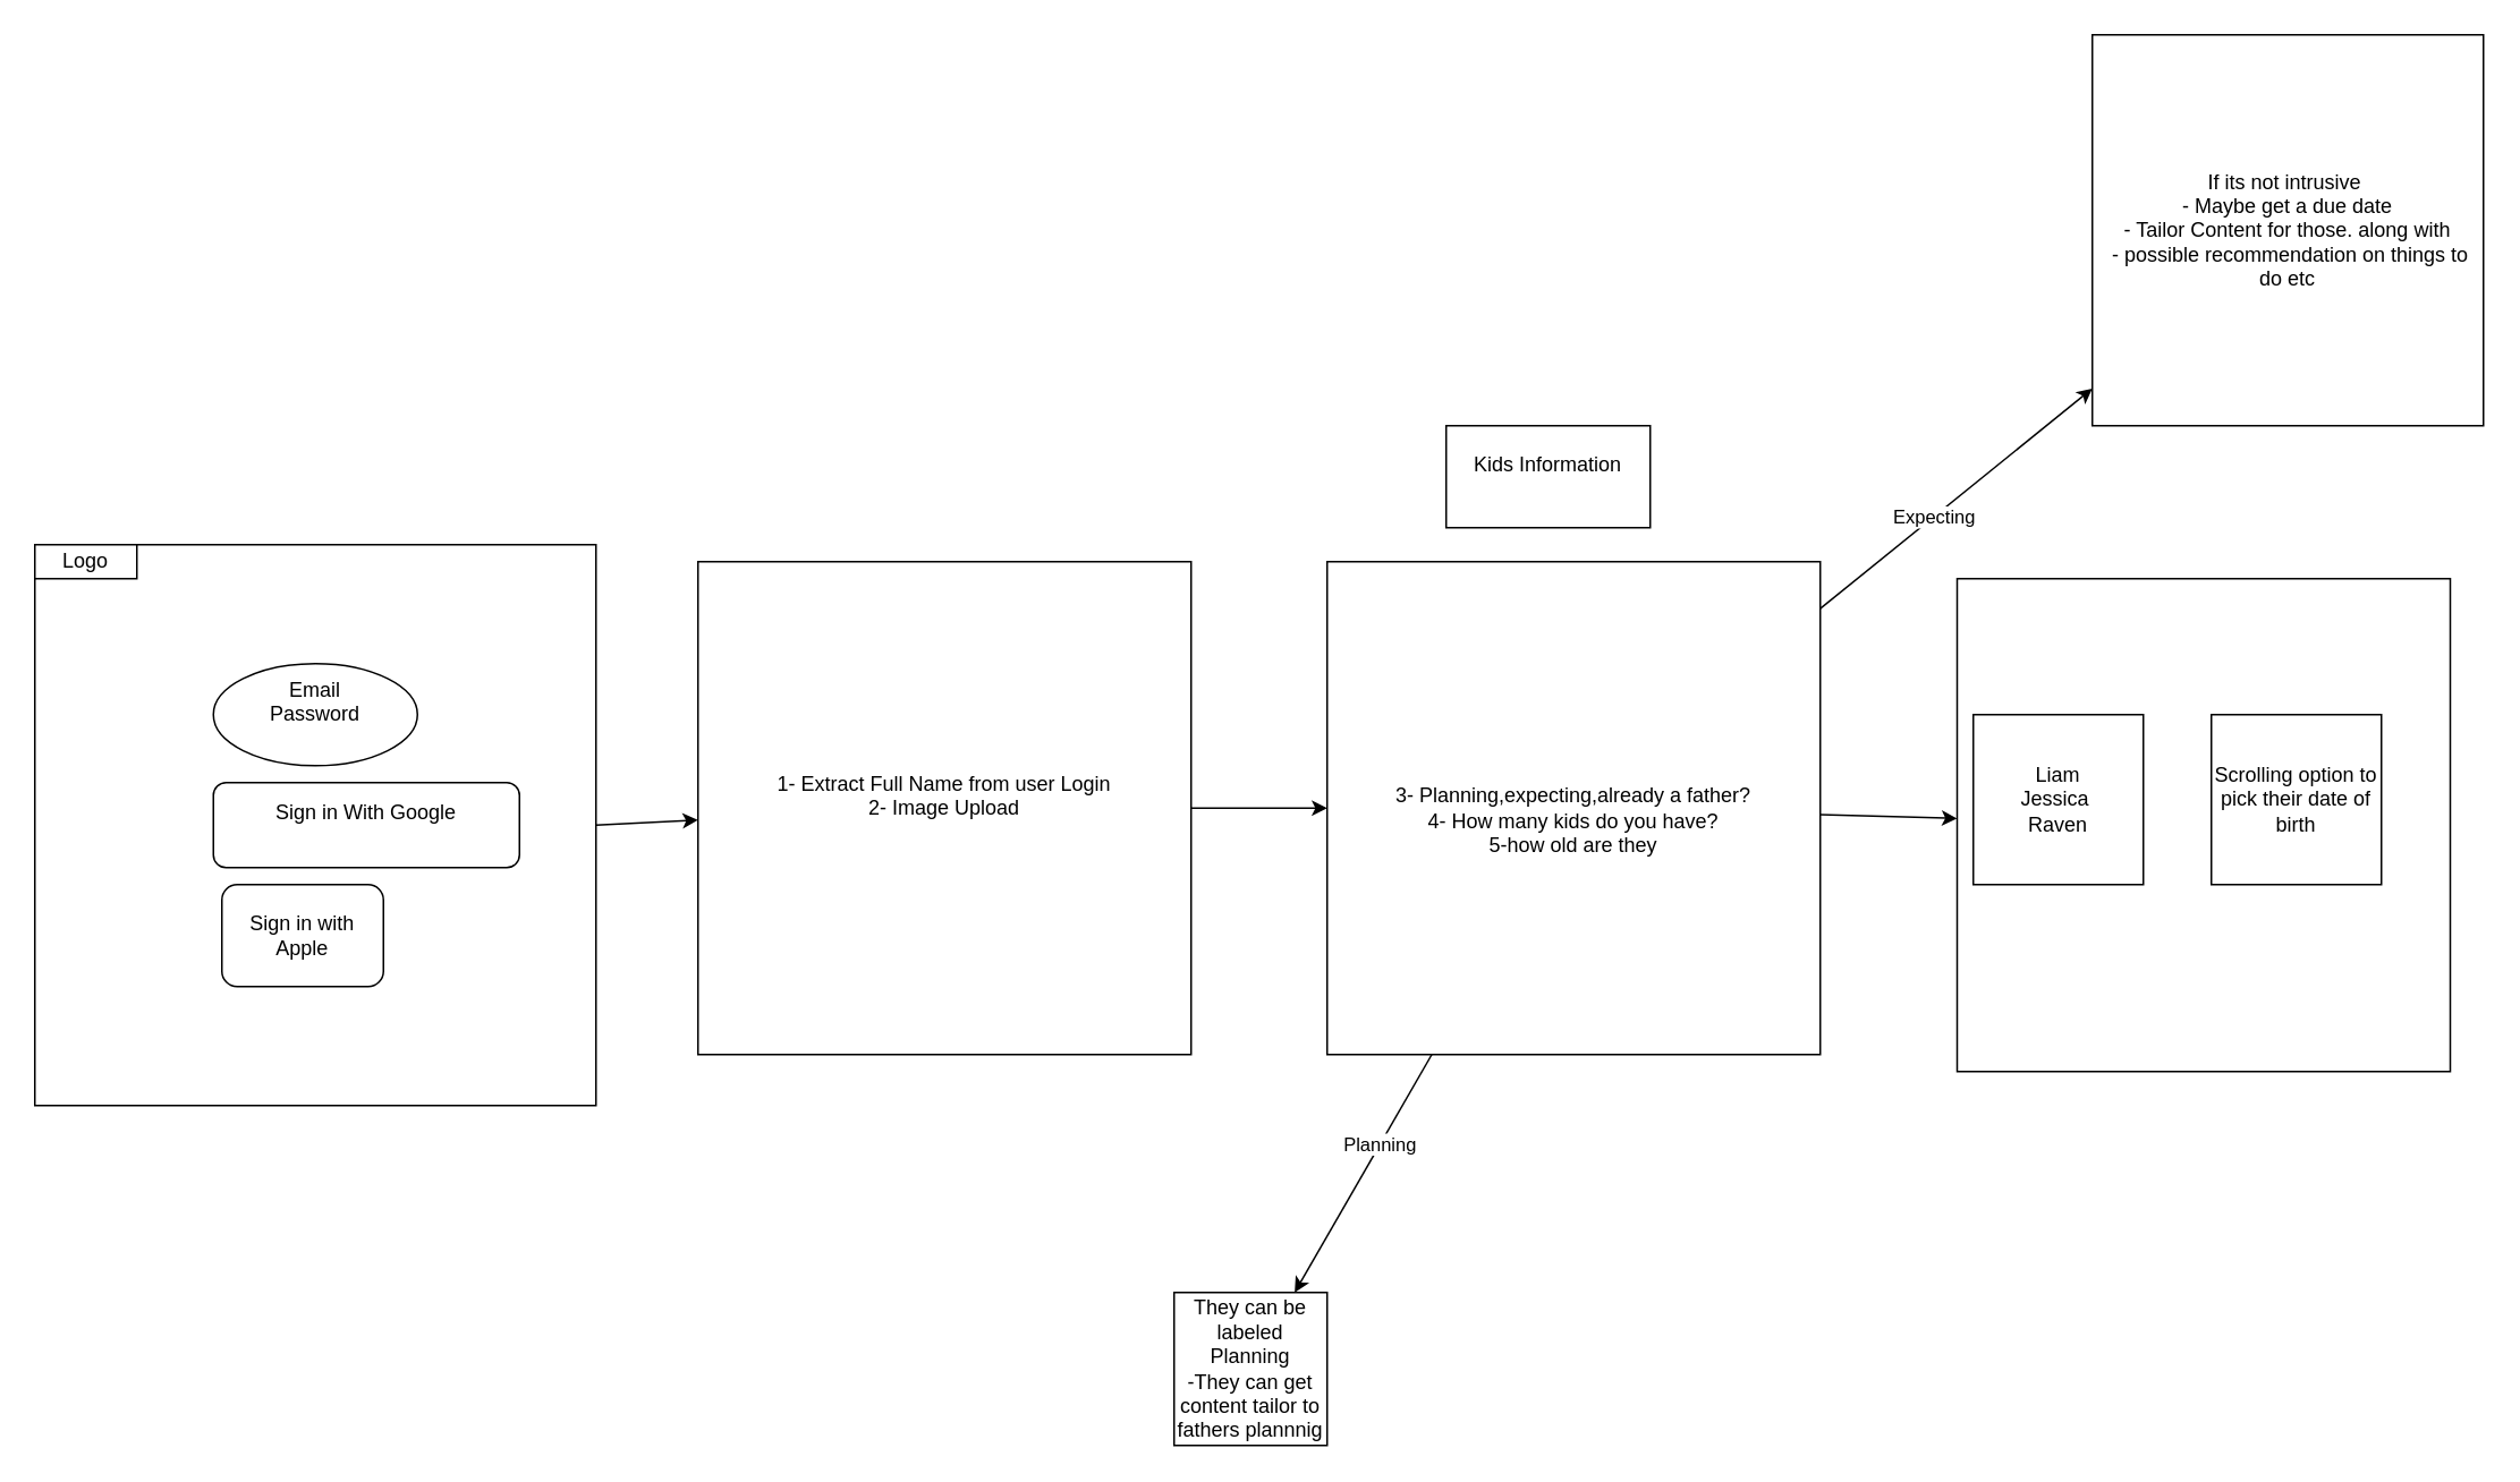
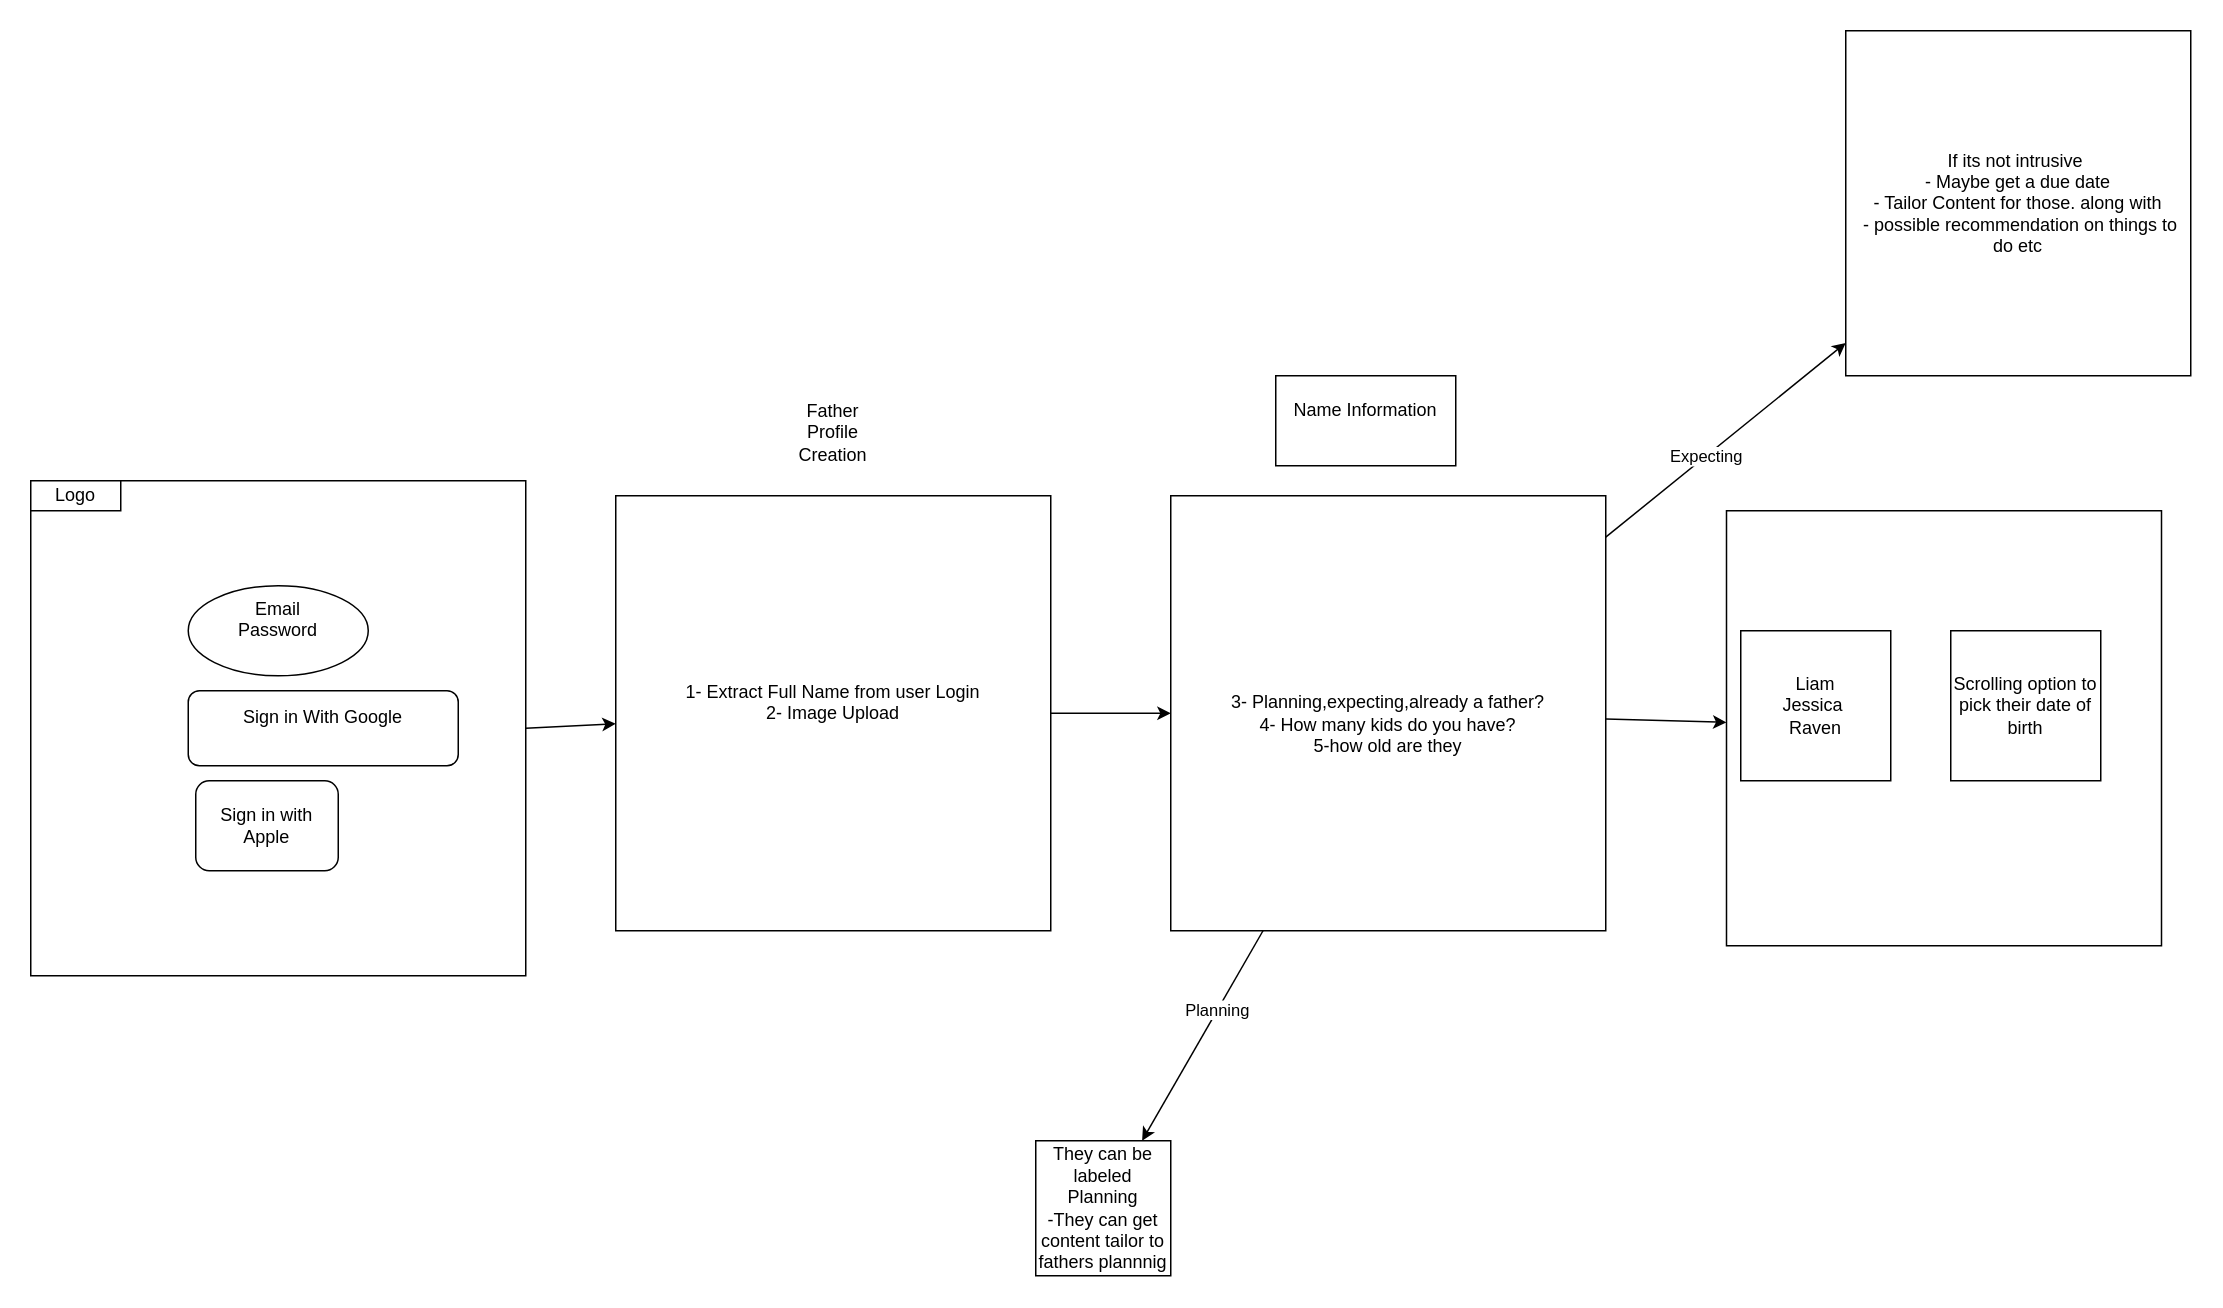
- <mxCell id="17" value="Kids Information&lt;div&gt;&lt;br&gt;&lt;/div&gt;" style="whiteSpace=wrap;html=1;" vertex="1" parent="1"><mxGeometry x="850" y="250" width="120" height="60" as="geometry" /></mxCell>
+ <mxCell id="17" value="Name Information&lt;div&gt;&lt;br&gt;&lt;/div&gt;" style="whiteSpace=wrap;html=1;" vertex="1" parent="1"><mxGeometry x="850" y="250" width="120" height="60" as="geometry" /></mxCell>
+ <mxCell id="10" value="Father Profile Creation&lt;div&gt;&lt;br&gt;&lt;/div&gt;" style="text;html=1;align=center;verticalAlign=middle;whiteSpace=wrap;rounded=0;" vertex="1" parent="1"><mxGeometry x="525" width="60" height="70" as="geometry" y="260" /></mxCell>
